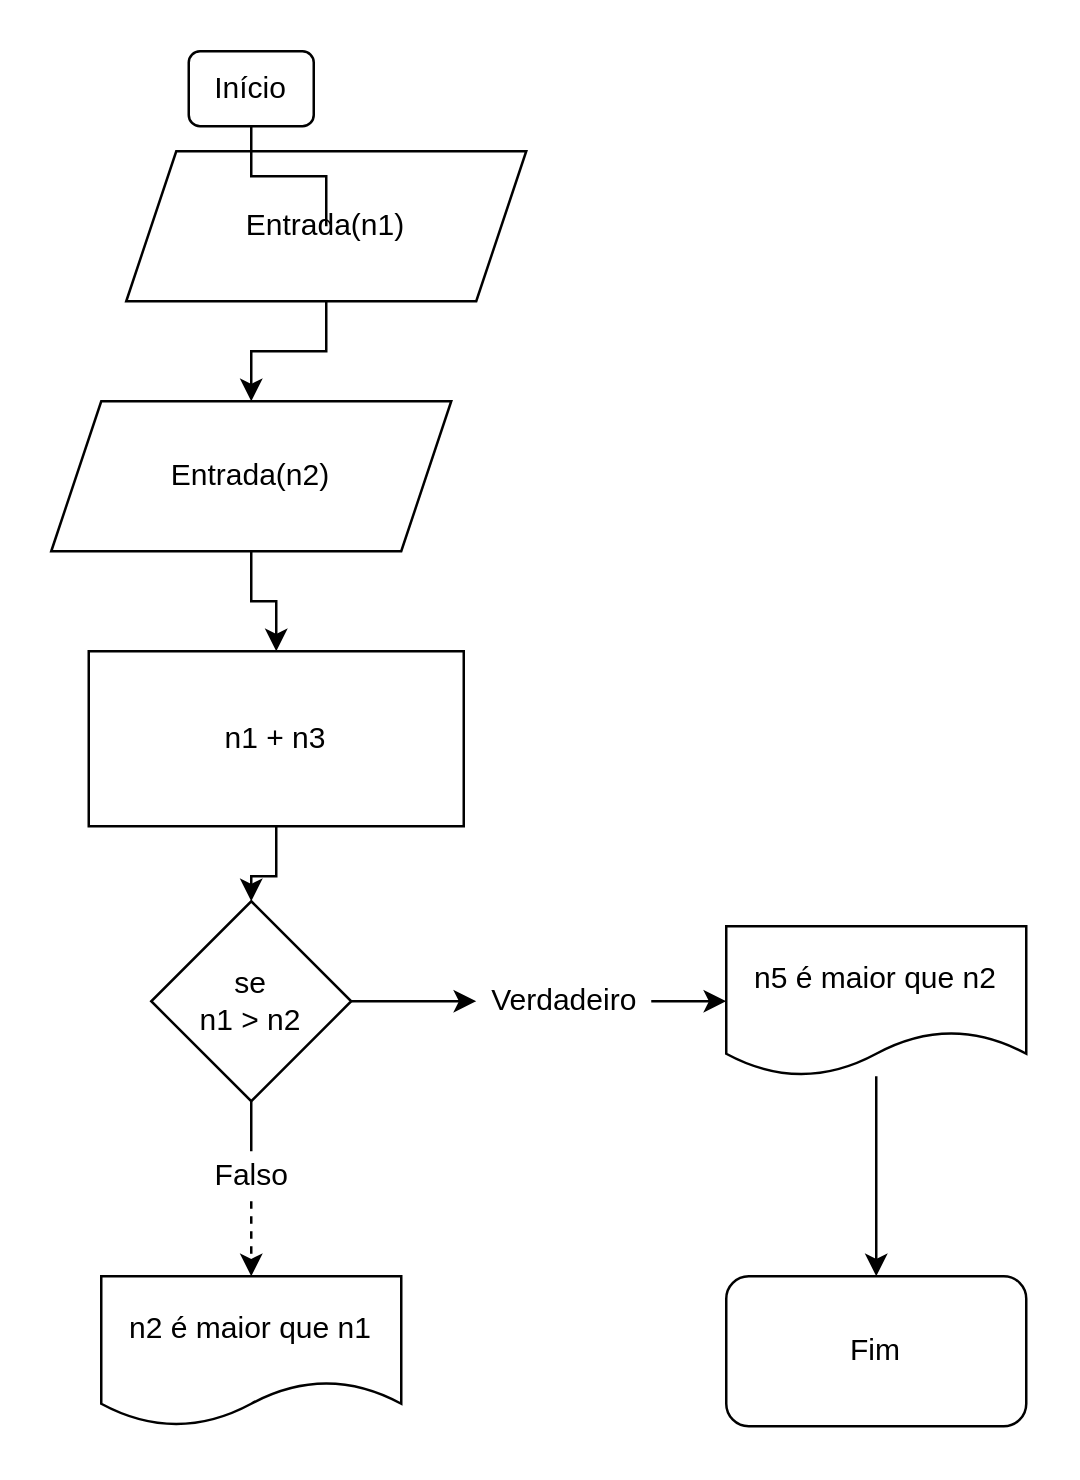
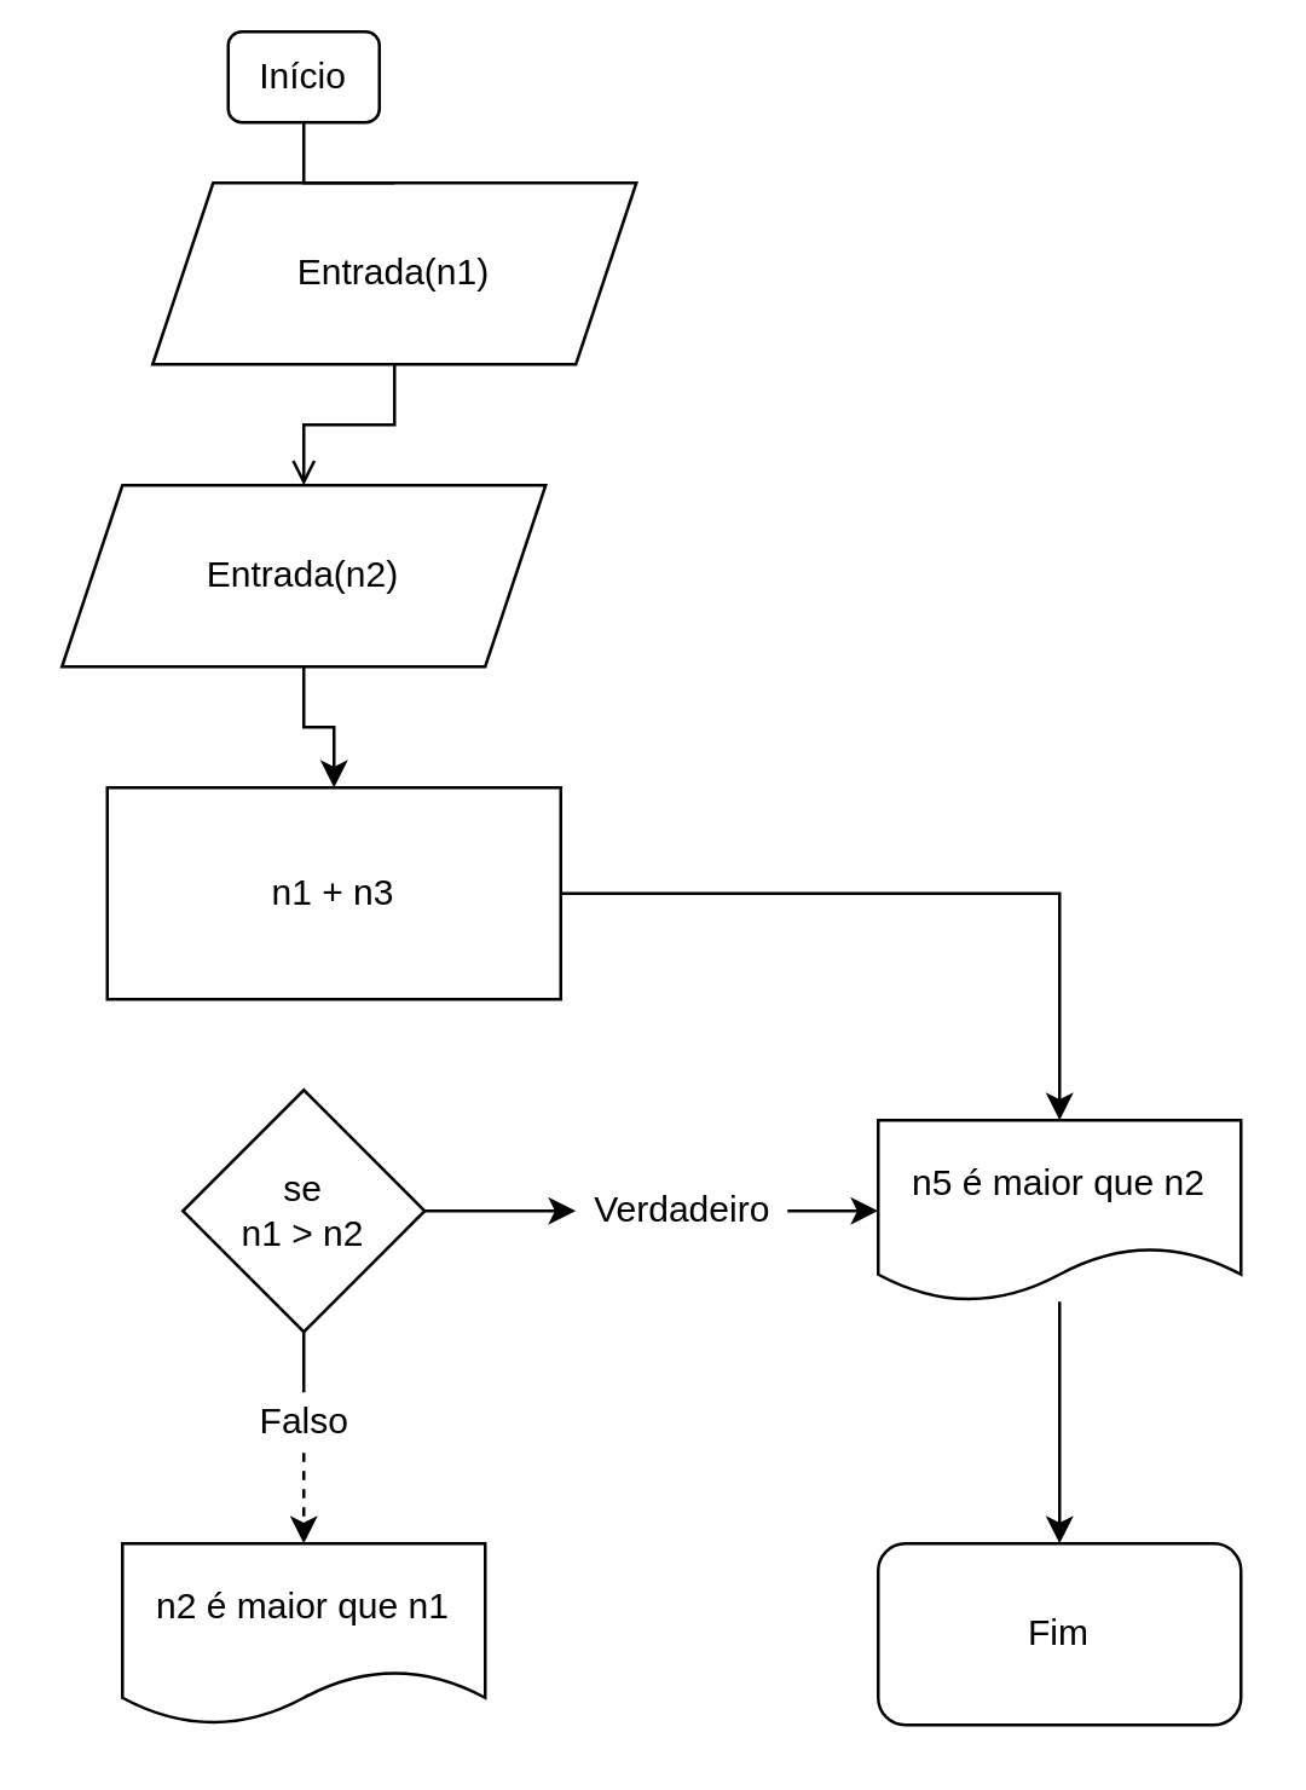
- <mxCell id="3" value="Início" style="rounded=1;whiteSpace=wrap;html=1;" parent="1" vertex="1"><mxGeometry x="75" y="20" width="50" height="30" as="geometry" /></mxCell>
+ <mxCell id="3" value="Início" style="rounded=1;whiteSpace=wrap;html=1;" parent="1" vertex="1"><mxGeometry x="75" y="10" width="50" height="30" as="geometry" /></mxCell>
- <mxCell id="2" value="" style="edgeStyle=orthogonalEdgeStyle;rounded=0;orthogonalLoop=1;jettySize=auto;html=1;startArrow=none;" parent="1" source="8" target="7" edge="1"><mxGeometry relative="1" as="geometry" /></mxCell>
+ <mxCell id="2" value="" style="edgeStyle=orthogonalEdgeStyle;rounded=0;orthogonalLoop=1;jettySize=auto;html=1;startArrow=none;endArrow=open;" parent="1" source="8" target="7" edge="1"><mxGeometry relative="1" as="geometry" /></mxCell>
- <mxCell id="4" value="" style="edgeStyle=orthogonalEdgeStyle;rounded=0;orthogonalLoop=1;jettySize=auto;html=1;" edge="1" parent="1" source="5" target="12"><mxGeometry relative="1" as="geometry" /></mxCell>
+ <mxCell id="4" value="" style="edgeStyle=orthogonalEdgeStyle;rounded=0;orthogonalLoop=1;jettySize=auto;html=1;" edge="1" parent="1" source="5" target="18"><mxGeometry relative="1" as="geometry" /></mxCell>
